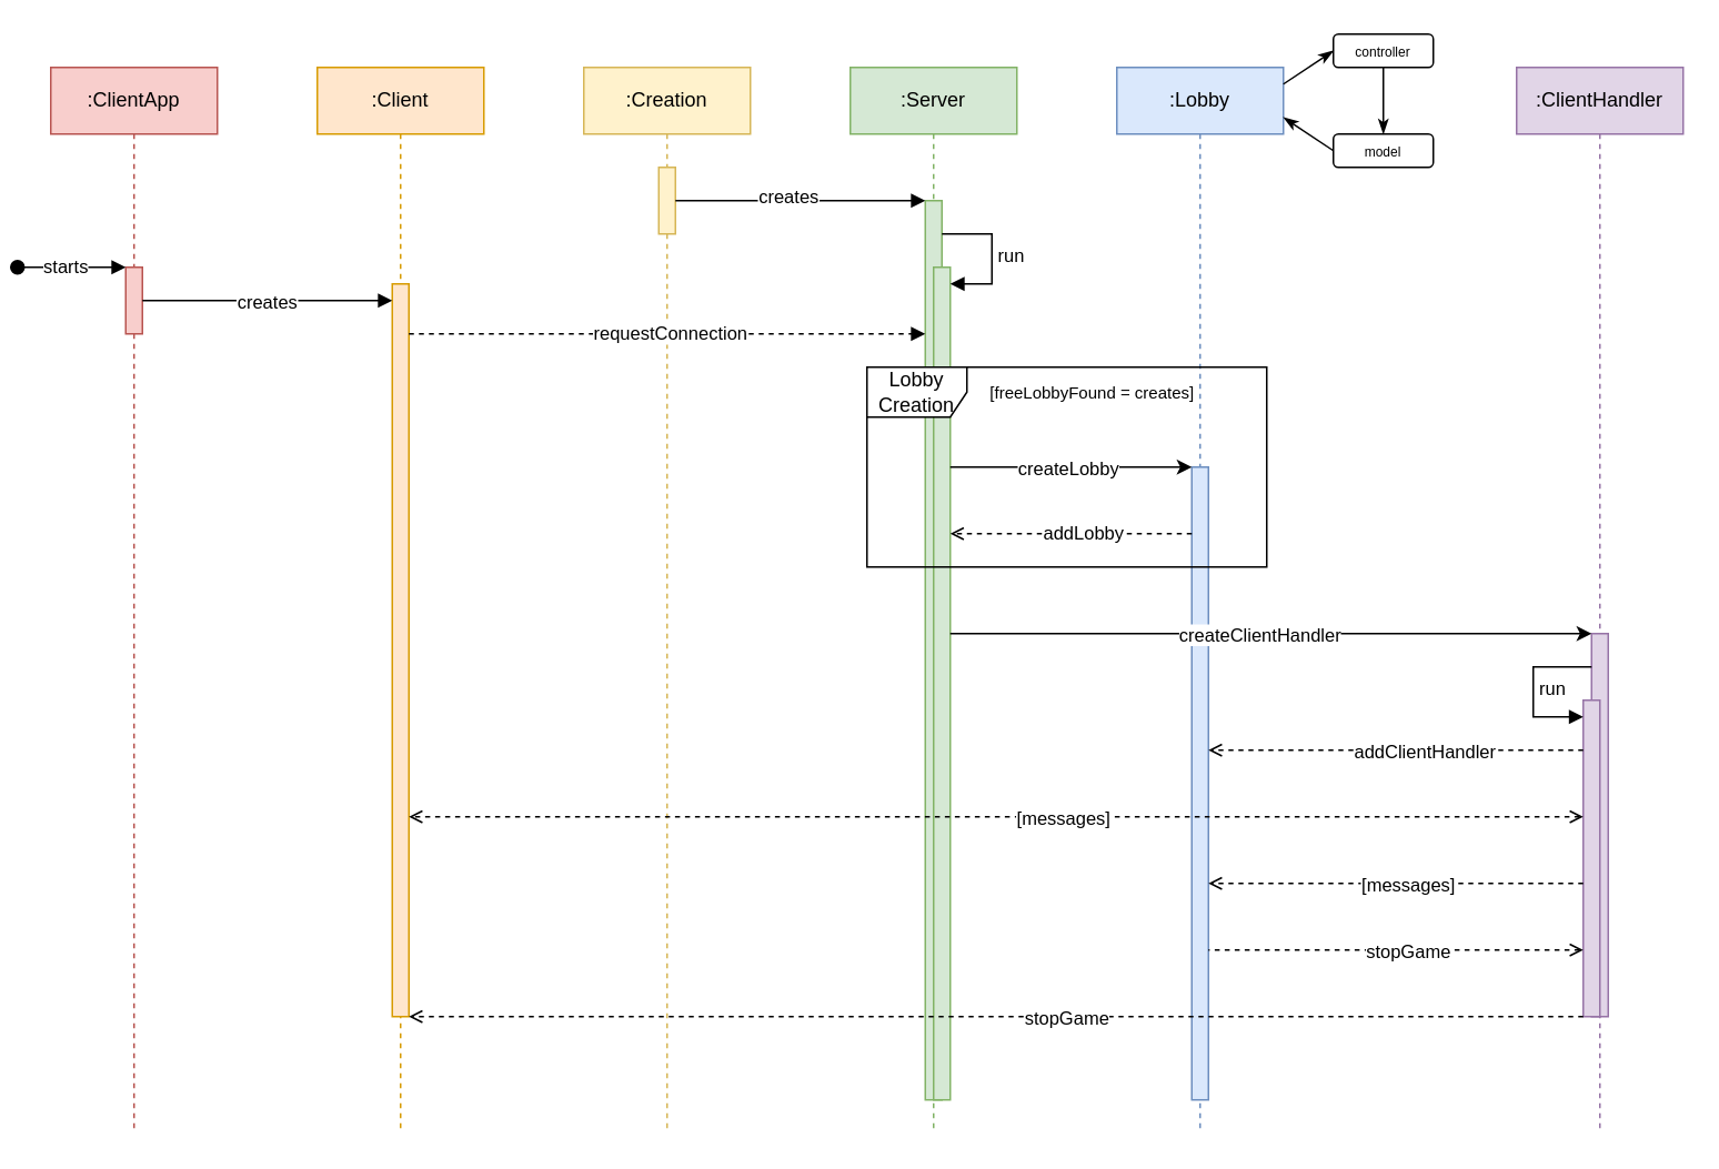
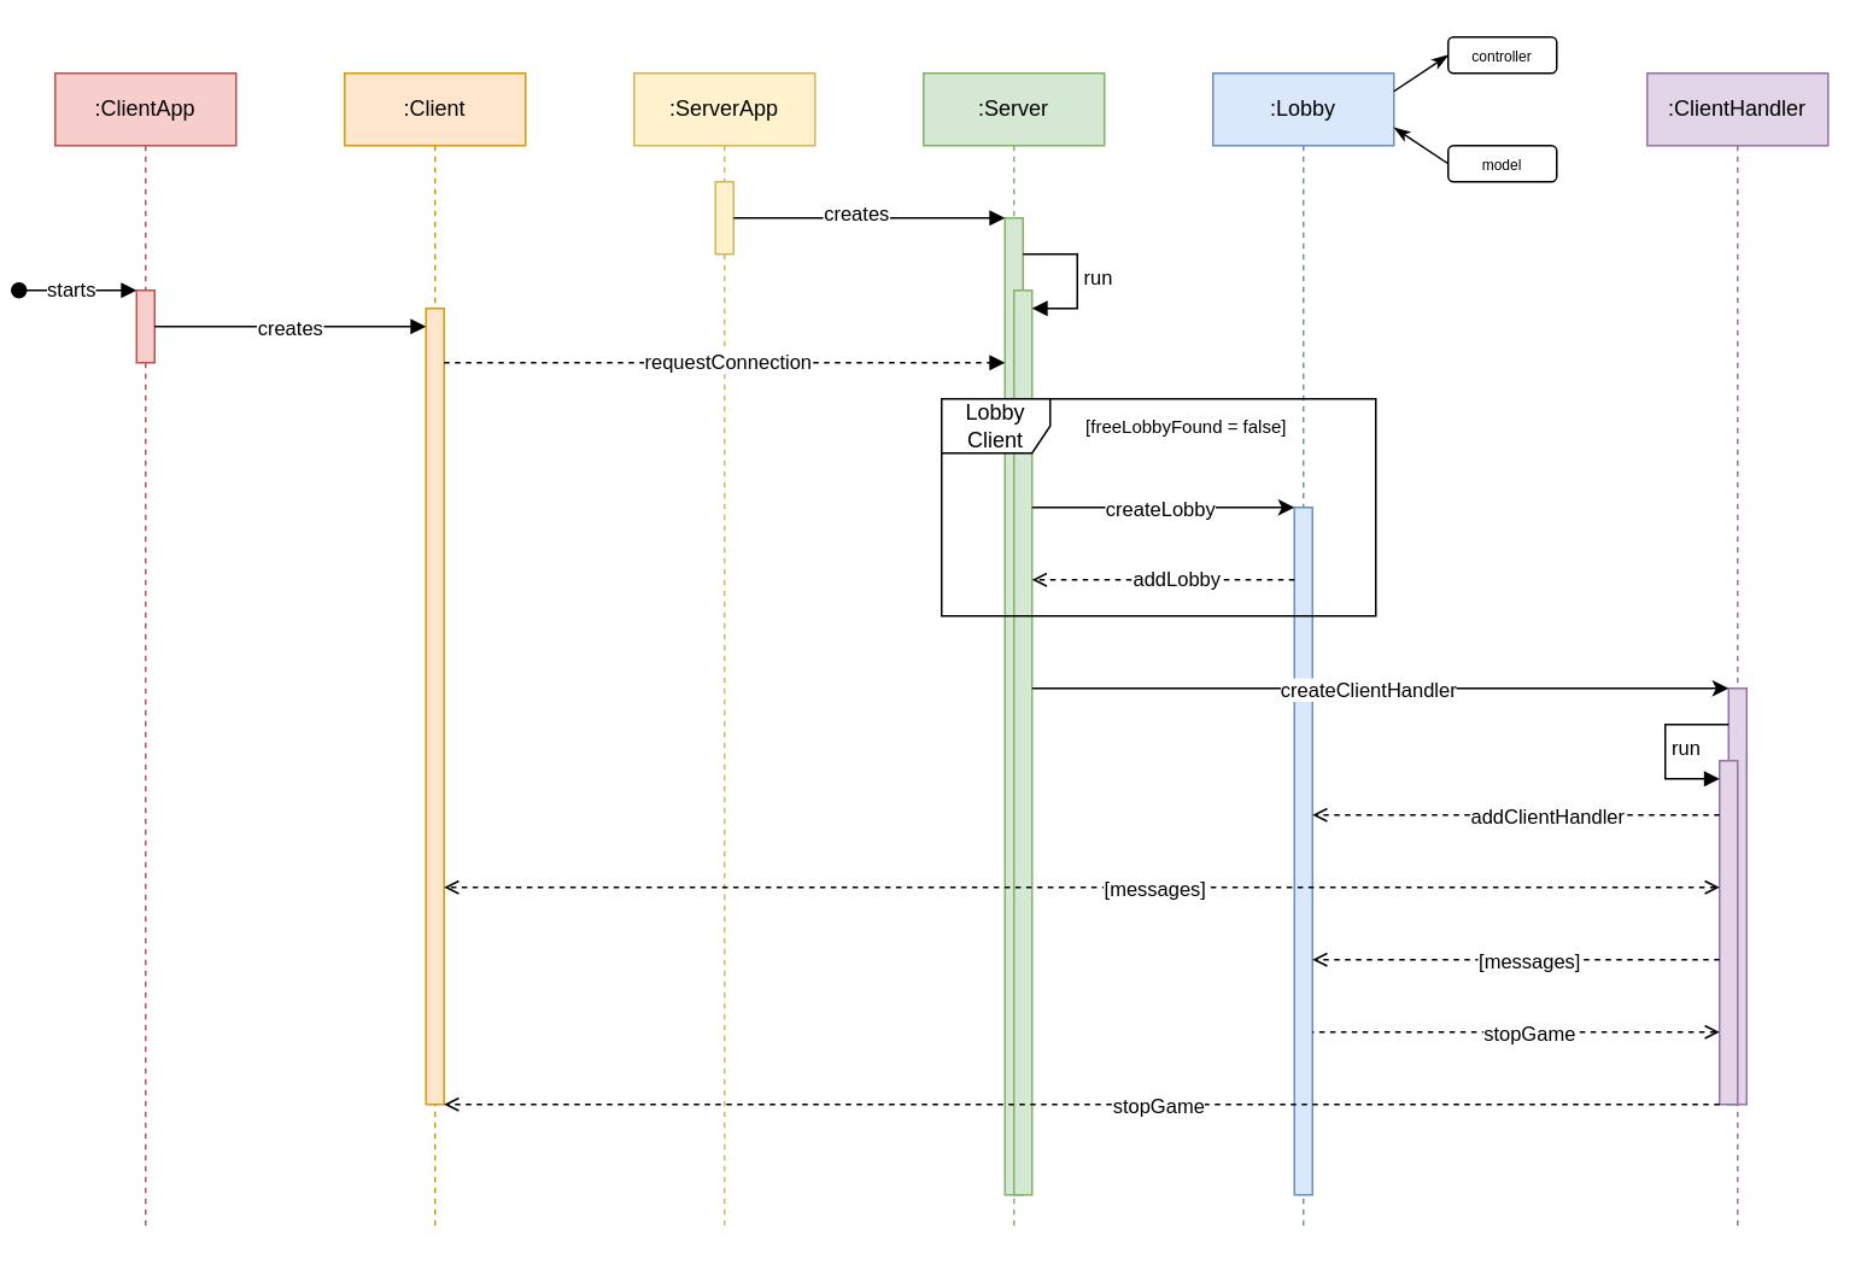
- <mxCell id="43" value="" style="html=1;verticalAlign=bottom;endArrow=classicThin;elbow=vertical;rounded=0;entryX=0.5;entryY=0;entryDx=0;entryDy=0;endFill=1;exitX=0.5;exitY=1;exitDx=0;exitDy=0;" edge="1" parent="1" source="40" target="41"><mxGeometry width="80" relative="1" as="geometry"><mxPoint x="770" y="70" as="sourcePoint" /><mxPoint x="800" y="40" as="targetPoint" /></mxGeometry></mxCell>
- <mxCell id="14" value=":Creation" style="shape=umlLifeline;perimeter=lifelinePerimeter;whiteSpace=wrap;html=1;container=0;dropTarget=0;collapsible=0;recursiveResize=0;outlineConnect=0;portConstraint=eastwest;newEdgeStyle={&quot;edgeStyle&quot;:&quot;elbowEdgeStyle&quot;,&quot;elbow&quot;:&quot;vertical&quot;,&quot;curved&quot;:0,&quot;rounded&quot;:0};fillColor=#fff2cc;strokeColor=#d6b656;" parent="1" vertex="1"><mxGeometry x="340" y="40" width="100" height="640" as="geometry" /></mxCell>
+ <mxCell id="14" value=":ServerApp" style="shape=umlLifeline;perimeter=lifelinePerimeter;whiteSpace=wrap;html=1;container=0;dropTarget=0;collapsible=0;recursiveResize=0;outlineConnect=0;portConstraint=eastwest;newEdgeStyle={&quot;edgeStyle&quot;:&quot;elbowEdgeStyle&quot;,&quot;elbow&quot;:&quot;vertical&quot;,&quot;curved&quot;:0,&quot;rounded&quot;:0};fillColor=#fff2cc;strokeColor=#d6b656;" parent="1" vertex="1"><mxGeometry x="340" y="40" width="100" height="640" as="geometry" /></mxCell>
- <mxCell id="30" value="Lobby Creation" style="shape=umlFrame;whiteSpace=wrap;html=1;pointerEvents=0;width=60;height=30;" vertex="1" parent="1"><mxGeometry x="510" y="220" width="240" height="120" as="geometry" /></mxCell>
+ <mxCell id="30" value="Lobby Client" style="shape=umlFrame;whiteSpace=wrap;html=1;pointerEvents=0;width=60;height=30;" vertex="1" parent="1"><mxGeometry x="510" y="220" width="240" height="120" as="geometry" /></mxCell>
- <mxCell id="31" value="&lt;font style=&quot;font-size: 10px;&quot;&gt;[freeLobbyFound = creates]&lt;/font&gt;" style="text;html=1;align=center;verticalAlign=middle;resizable=0;points=[];autosize=1;strokeColor=none;fillColor=none;" vertex="1" parent="1"><mxGeometry x="580" y="220" width="130" height="30" as="geometry" /></mxCell>
+ <mxCell id="31" value="&lt;font style=&quot;font-size: 10px;&quot;&gt;[freeLobbyFound = false]&lt;/font&gt;" style="text;html=1;align=center;verticalAlign=middle;resizable=0;points=[];autosize=1;strokeColor=none;fillColor=none;" vertex="1" parent="1"><mxGeometry x="580" y="220" width="130" height="30" as="geometry" /></mxCell>
